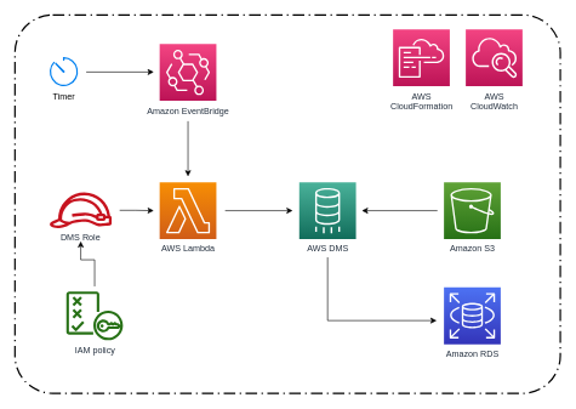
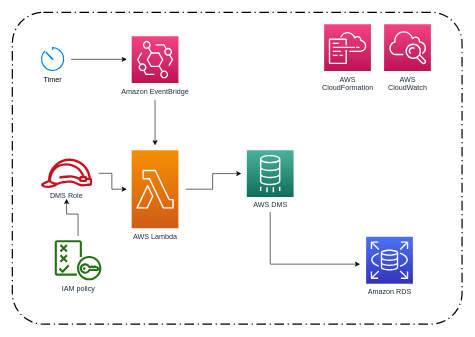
- <mxCell id="11" value="AWS Lambda" style="outlineConnect=0;fontColor=#232F3E;gradientColor=#F78E04;gradientDirection=north;fillColor=#D05C17;strokeColor=#ffffff;dashed=0;verticalLabelPosition=bottom;verticalAlign=top;align=center;html=1;fontSize=12;fontStyle=0;aspect=fixed;shape=mxgraph.aws4.resourceIcon;resIcon=mxgraph.aws4.lambda;" vertex="1" parent="1"><mxGeometry x="219" y="250" width="78" height="78" as="geometry" /></mxCell>
+ <mxCell id="11" value="AWS Lambda" style="outlineConnect=0;fontColor=#232F3E;gradientColor=#F78E04;gradientDirection=north;fillColor=#D05C17;strokeColor=#ffffff;dashed=0;verticalLabelPosition=bottom;verticalAlign=top;align=center;html=1;fontSize=12;fontStyle=0;aspect=fixed;shape=mxgraph.aws4.resourceIcon;resIcon=mxgraph.aws4.lambda;" vertex="1" parent="1"><mxGeometry x="219" y="250" width="78" height="130" as="geometry" /></mxCell>
- <mxCell id="15" style="edgeStyle=orthogonalEdgeStyle;rounded=0;orthogonalLoop=1;jettySize=auto;html=1;sourcePerimeterSpacing=9;targetPerimeterSpacing=8;" edge="1" parent="1" source="16" target="14"><mxGeometry relative="1" as="geometry" /></mxCell>
- <mxCell id="16" value="Amazon S3" style="outlineConnect=0;fontColor=#232F3E;gradientColor=#60A337;gradientDirection=north;fillColor=#277116;strokeColor=#ffffff;dashed=0;verticalLabelPosition=bottom;verticalAlign=top;align=center;html=1;fontSize=12;fontStyle=0;aspect=fixed;shape=mxgraph.aws4.resourceIcon;resIcon=mxgraph.aws4.s3;" vertex="1" parent="1"><mxGeometry x="610" y="250" width="78" height="78" as="geometry" /></mxCell>
